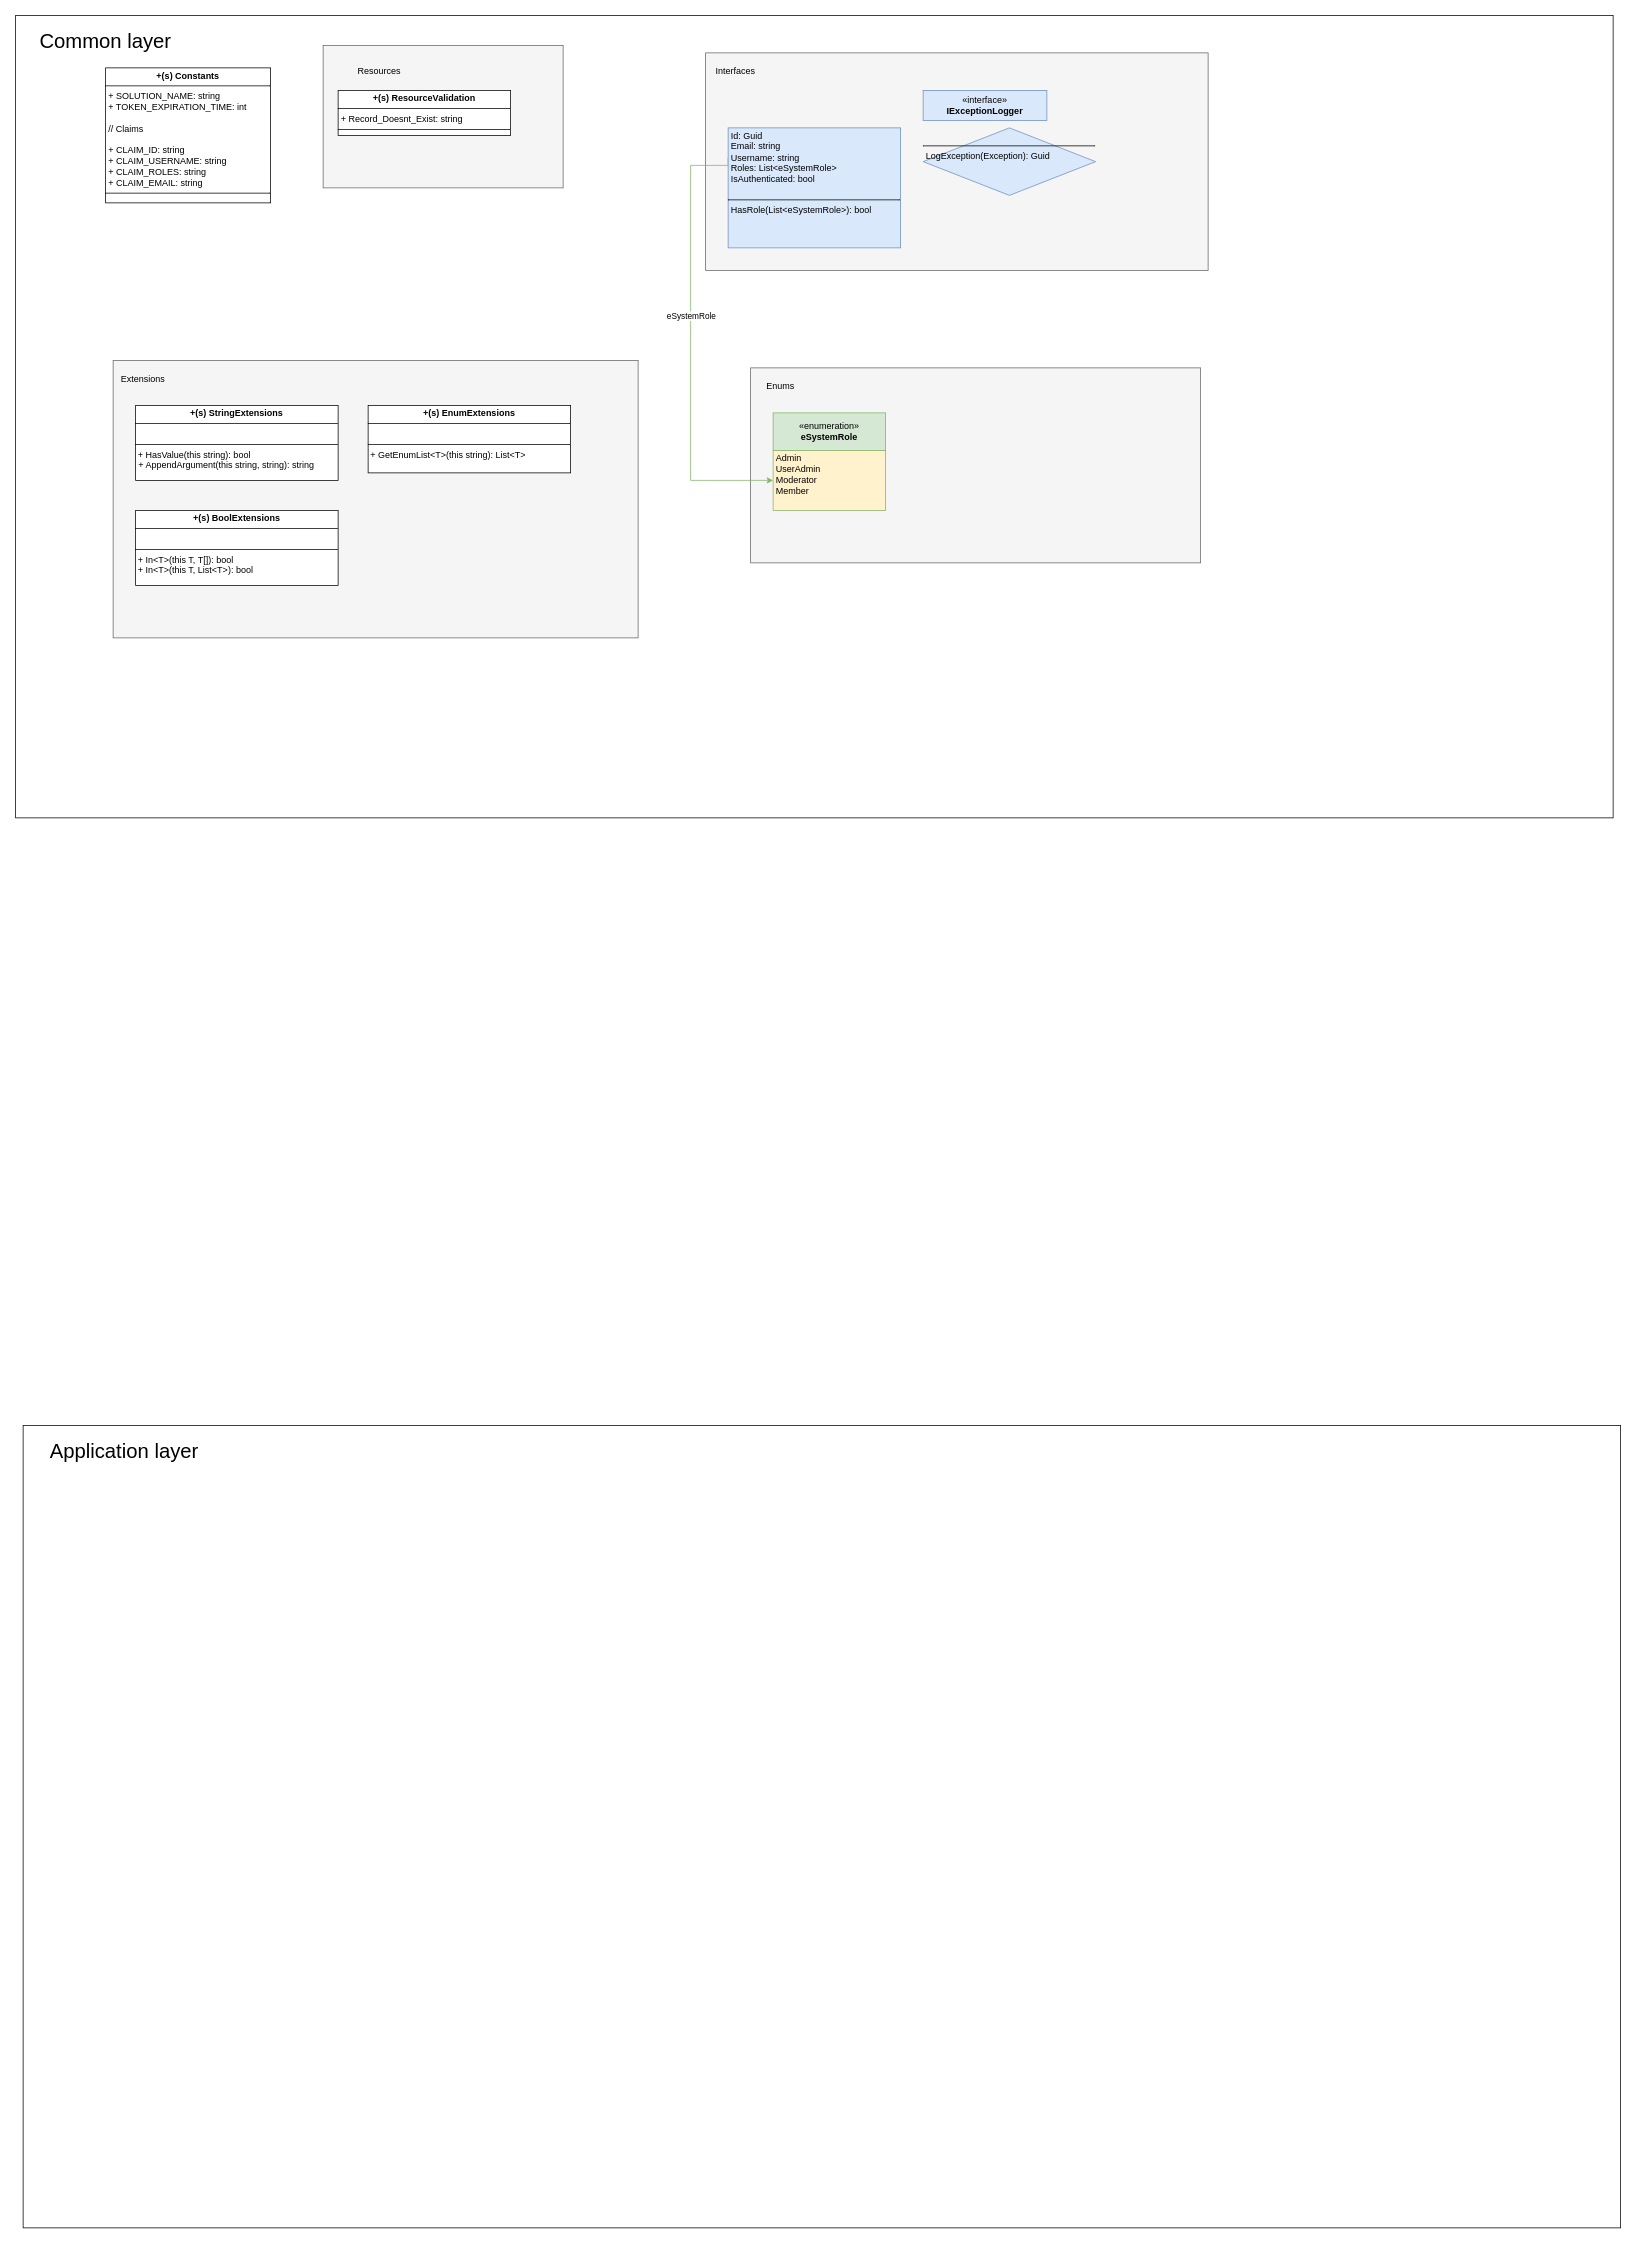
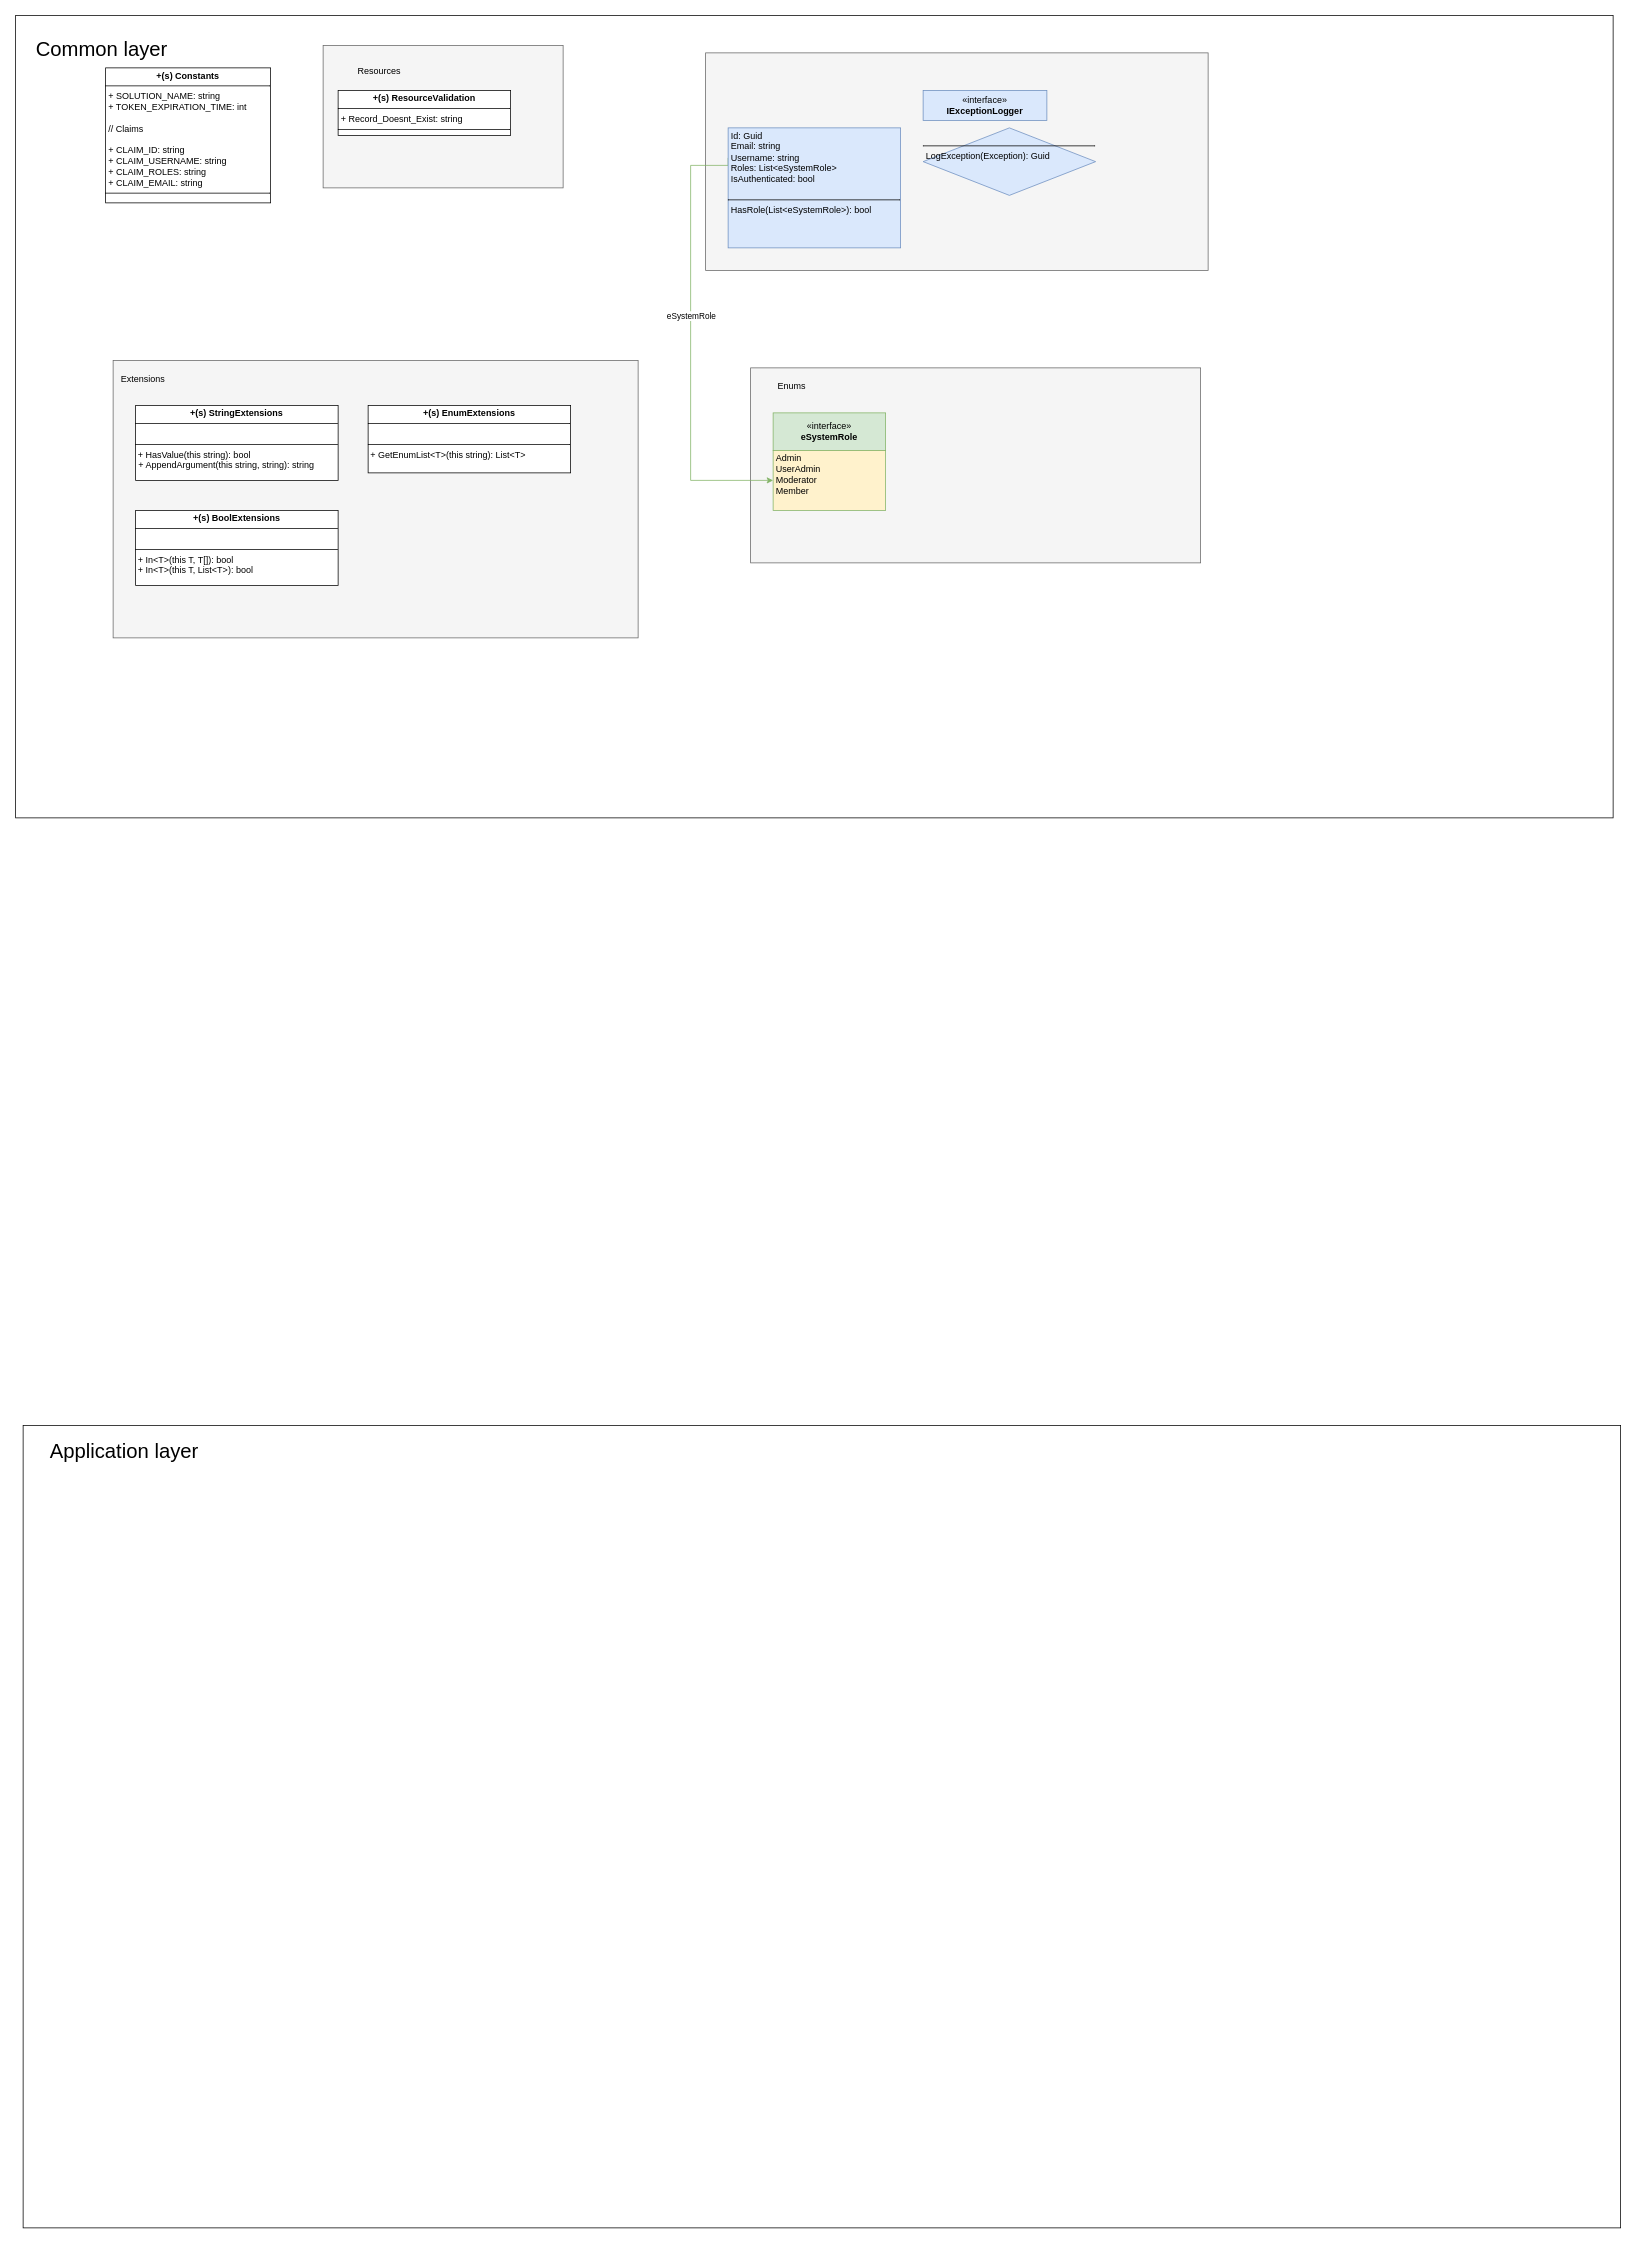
- <mxCell id="4" value="Common layer" style="text;html=1;align=center;verticalAlign=middle;whiteSpace=wrap;rounded=0;fontSize=27;" vertex="1" parent="2"><mxGeometry x="40" y="40" width="200" height="30" as="geometry" /></mxCell>
+ <mxCell id="4" value="Common layer" style="text;html=1;align=center;verticalAlign=middle;whiteSpace=wrap;rounded=0;fontSize=27;" vertex="1" parent="2"><mxGeometry x="35" y="50" width="200" height="30" as="geometry" /></mxCell>
- <mxCell id="16" value="Interfaces" style="text;html=1;align=center;verticalAlign=middle;whiteSpace=wrap;rounded=0;" vertex="1" parent="12"><mxGeometry x="950" y="80" width="60" height="30" as="geometry" /></mxCell>
- <mxCell id="25" value="Enums" style="text;html=1;align=center;verticalAlign=middle;whiteSpace=wrap;rounded=0;" vertex="1" parent="12"><mxGeometry x="1010" y="500" width="60" height="30" as="geometry" /></mxCell>
+ <mxCell id="25" value="Enums" style="text;html=1;align=center;verticalAlign=middle;whiteSpace=wrap;rounded=0;" vertex="1" parent="12"><mxGeometry x="1025" y="500" width="60" height="30" as="geometry" /></mxCell>
- <mxCell id="27" value="«enumeration»&lt;br&gt;&lt;b&gt;eSystemRole&lt;/b&gt;" style="html=1;whiteSpace=wrap;fillColor=#d5e8d4;strokeColor=#82b366;" vertex="1" parent="12"><mxGeometry x="1030" y="550" width="150" height="50" as="geometry" /></mxCell>
+ <mxCell id="27" value="«interface»&lt;br&gt;&lt;b&gt;eSystemRole&lt;/b&gt;" style="html=1;whiteSpace=wrap;fillColor=#d5e8d4;strokeColor=#82b366;" vertex="1" parent="12"><mxGeometry x="1030" y="550" width="150" height="50" as="geometry" /></mxCell>
